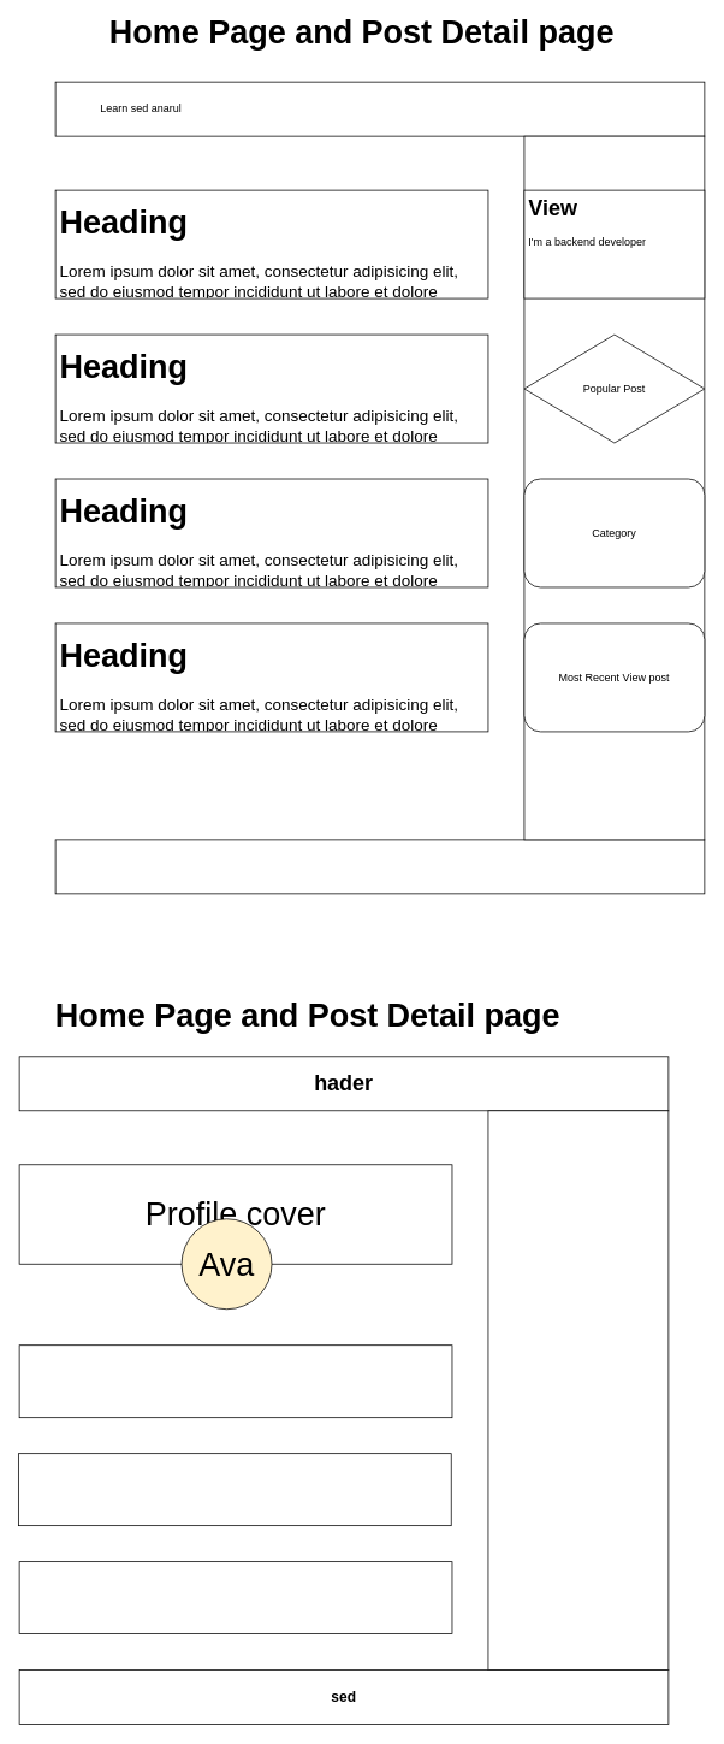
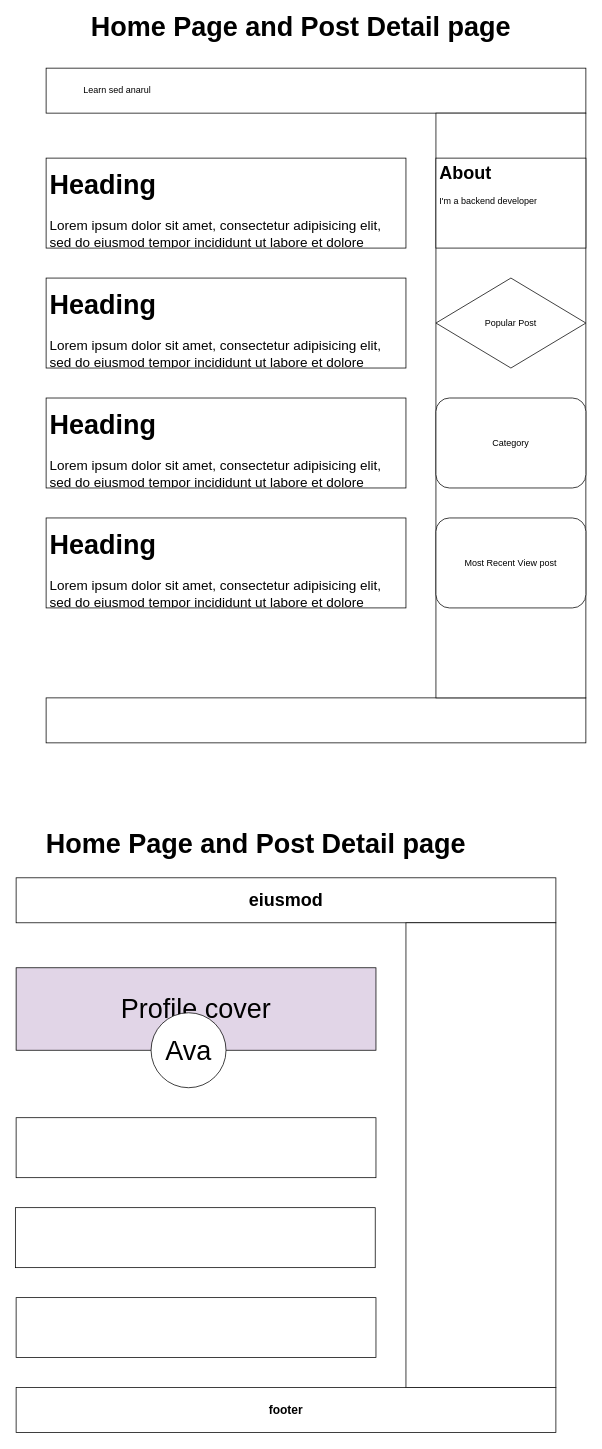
- <mxCell id="14" value="&lt;h1&gt;View&lt;/h1&gt;&lt;div&gt;I'm a backend developer&lt;/div&gt;" style="text;html=1;strokeColor=none;fillColor=none;spacing=5;spacingTop=-20;whiteSpace=wrap;overflow=hidden;rounded=0;" vertex="1" parent="1"><mxGeometry x="581" y="210" width="200" height="120" as="geometry" /></mxCell>
+ <mxCell id="14" value="&lt;h1&gt;About&lt;/h1&gt;&lt;div&gt;I'm a backend developer&lt;/div&gt;" style="text;html=1;strokeColor=none;fillColor=none;spacing=5;spacingTop=-20;whiteSpace=wrap;overflow=hidden;rounded=0;" vertex="1" parent="1"><mxGeometry x="581" y="210" width="200" height="120" as="geometry" /></mxCell>
- <mxCell id="21" value="&lt;font style=&quot;font-size: 24px&quot;&gt;&lt;b&gt;hader&lt;/b&gt;&lt;/font&gt;" style="rounded=0;whiteSpace=wrap;html=1;" vertex="1" parent="1"><mxGeometry x="21" y="1170" width="720" height="60" as="geometry" /></mxCell>
+ <mxCell id="21" value="&lt;font style=&quot;font-size: 24px&quot;&gt;&lt;b&gt;eiusmod&lt;/b&gt;&lt;/font&gt;" style="rounded=0;whiteSpace=wrap;html=1;" vertex="1" parent="1"><mxGeometry x="21" y="1170" width="720" height="60" as="geometry" /></mxCell>
- <mxCell id="24" value="Profile cover" style="rounded=0;whiteSpace=wrap;html=1;fontSize=36;" vertex="1" parent="1"><mxGeometry x="21" y="1290" width="480" height="110" as="geometry" /></mxCell>
+ <mxCell id="24" value="Profile cover" style="rounded=0;whiteSpace=wrap;html=1;fontSize=36;fillColor=#e1d5e7;" vertex="1" parent="1"><mxGeometry x="21" y="1290" width="480" height="110" as="geometry" /></mxCell>
- <mxCell id="25" value="Ava" style="ellipse;whiteSpace=wrap;html=1;aspect=fixed;fontSize=36;fillColor=#fff2cc;" vertex="1" parent="1"><mxGeometry x="201" y="1350" width="100" height="100" as="geometry" /></mxCell>
+ <mxCell id="25" value="Ava" style="ellipse;whiteSpace=wrap;html=1;aspect=fixed;fontSize=36;" vertex="1" parent="1"><mxGeometry x="201" y="1350" width="100" height="100" as="geometry" /></mxCell>
- <mxCell id="22" value="&lt;font size=&quot;3&quot;&gt;&lt;b&gt;sed&lt;/b&gt;&lt;/font&gt;" style="rounded=0;whiteSpace=wrap;html=1;" vertex="1" parent="1"><mxGeometry x="21" y="1850" width="720" height="60" as="geometry" /></mxCell>
+ <mxCell id="22" value="&lt;font size=&quot;3&quot;&gt;&lt;b&gt;footer&lt;/b&gt;&lt;/font&gt;" style="rounded=0;whiteSpace=wrap;html=1;" vertex="1" parent="1"><mxGeometry x="21" y="1850" width="720" height="60" as="geometry" /></mxCell>
